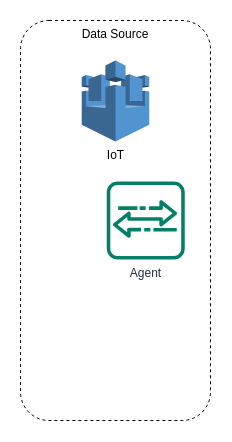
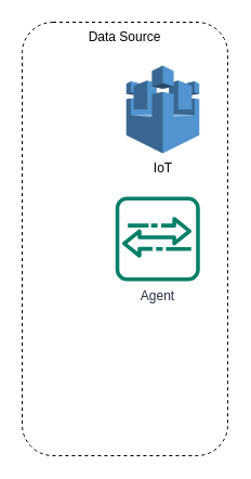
- <mxCell id="3" value="IoT" style="outlineConnect=0;dashed=0;verticalLabelPosition=bottom;verticalAlign=top;align=center;html=1;shape=mxgraph.aws3.aws_iot;fillColor=#5294CF;gradientColor=none;" vertex="1" parent="1"><mxGeometry x="81.25" y="60" width="67.5" height="81" as="geometry" /></mxCell>
+ <mxCell id="3" value="IoT" style="outlineConnect=0;dashed=0;verticalLabelPosition=bottom;verticalAlign=top;align=center;html=1;shape=mxgraph.aws3.aws_iot;fillColor=#5294CF;gradientColor=none;" vertex="1" parent="1"><mxGeometry x="116.25" y="60" width="67.5" height="81" as="geometry" /></mxCell>
